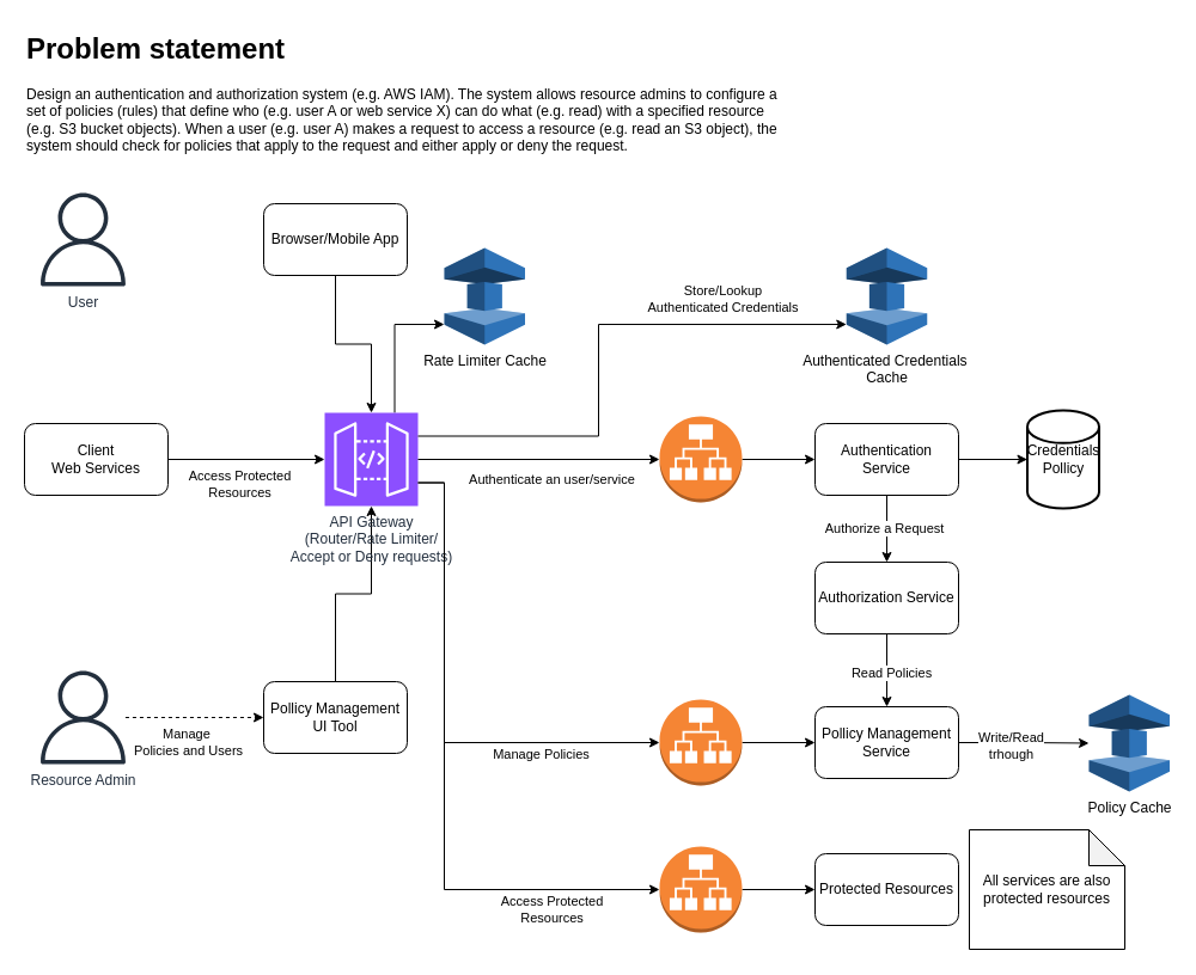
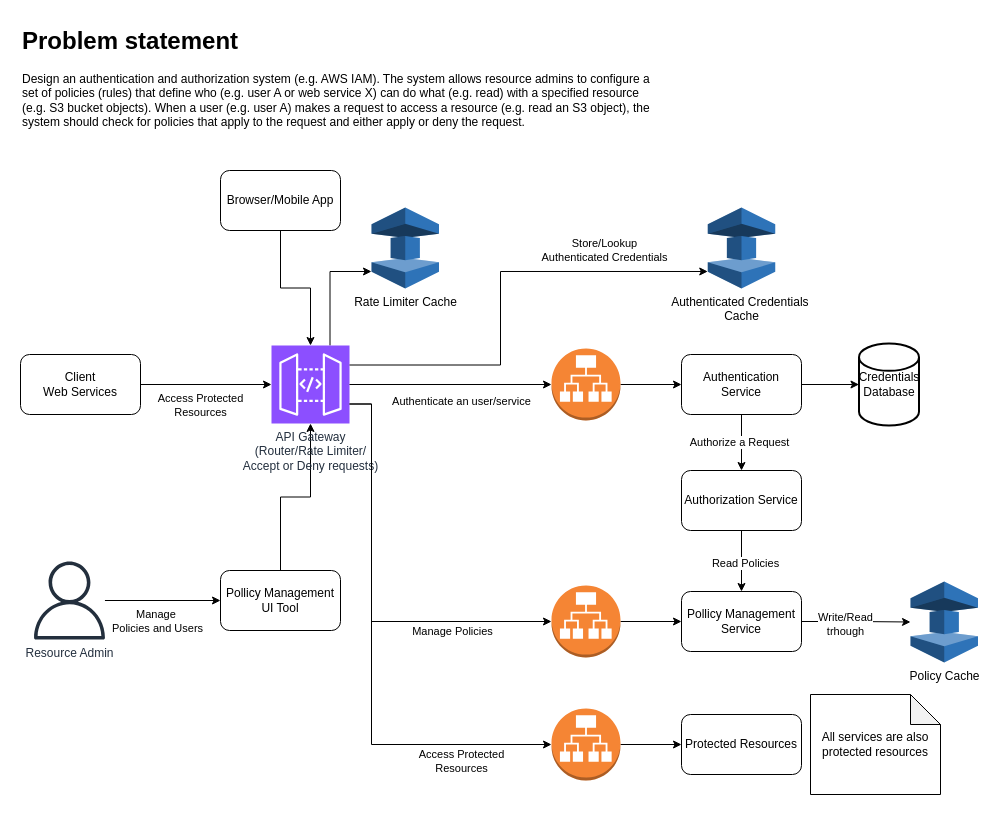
- <mxCell id="6" value="User" style="sketch=0;outlineConnect=0;fontColor=#232F3E;gradientColor=none;fillColor=#232F3D;strokeColor=none;dashed=0;verticalLabelPosition=bottom;verticalAlign=top;align=center;html=1;fontSize=12;fontStyle=0;aspect=fixed;pointerEvents=1;shape=mxgraph.aws4.user;" vertex="1" parent="1"><mxGeometry x="30" y="161" width="78" height="78" as="geometry" /></mxCell>
- <mxCell id="20" value="Credentials Pollicy" style="strokeWidth=2;html=1;shape=mxgraph.flowchart.database;whiteSpace=wrap;" vertex="1" parent="1"><mxGeometry x="858.5" y="343" width="60" height="82" as="geometry" /></mxCell>
+ <mxCell id="20" value="Credentials Database" style="strokeWidth=2;html=1;shape=mxgraph.flowchart.database;whiteSpace=wrap;" vertex="1" parent="1"><mxGeometry x="858.5" y="343" width="60" height="82" as="geometry" /></mxCell>
- <mxCell id="42" value="" style="edgeStyle=orthogonalEdgeStyle;rounded=0;orthogonalLoop=1;jettySize=auto;html=1;entryX=0;entryY=0.5;entryDx=0;entryDy=0;dashed=1;" edge="1" parent="1" source="4" target="44"><mxGeometry relative="1" as="geometry"><mxPoint x="104" y="639" as="sourcePoint" /><mxPoint x="310" y="423" as="targetPoint" /></mxGeometry></mxCell>
+ <mxCell id="42" value="" style="edgeStyle=orthogonalEdgeStyle;rounded=0;orthogonalLoop=1;jettySize=auto;html=1;entryX=0;entryY=0.5;entryDx=0;entryDy=0;" edge="1" parent="1" source="4" target="44"><mxGeometry relative="1" as="geometry"><mxPoint x="104" y="639" as="sourcePoint" /><mxPoint x="310" y="423" as="targetPoint" /></mxGeometry></mxCell>
